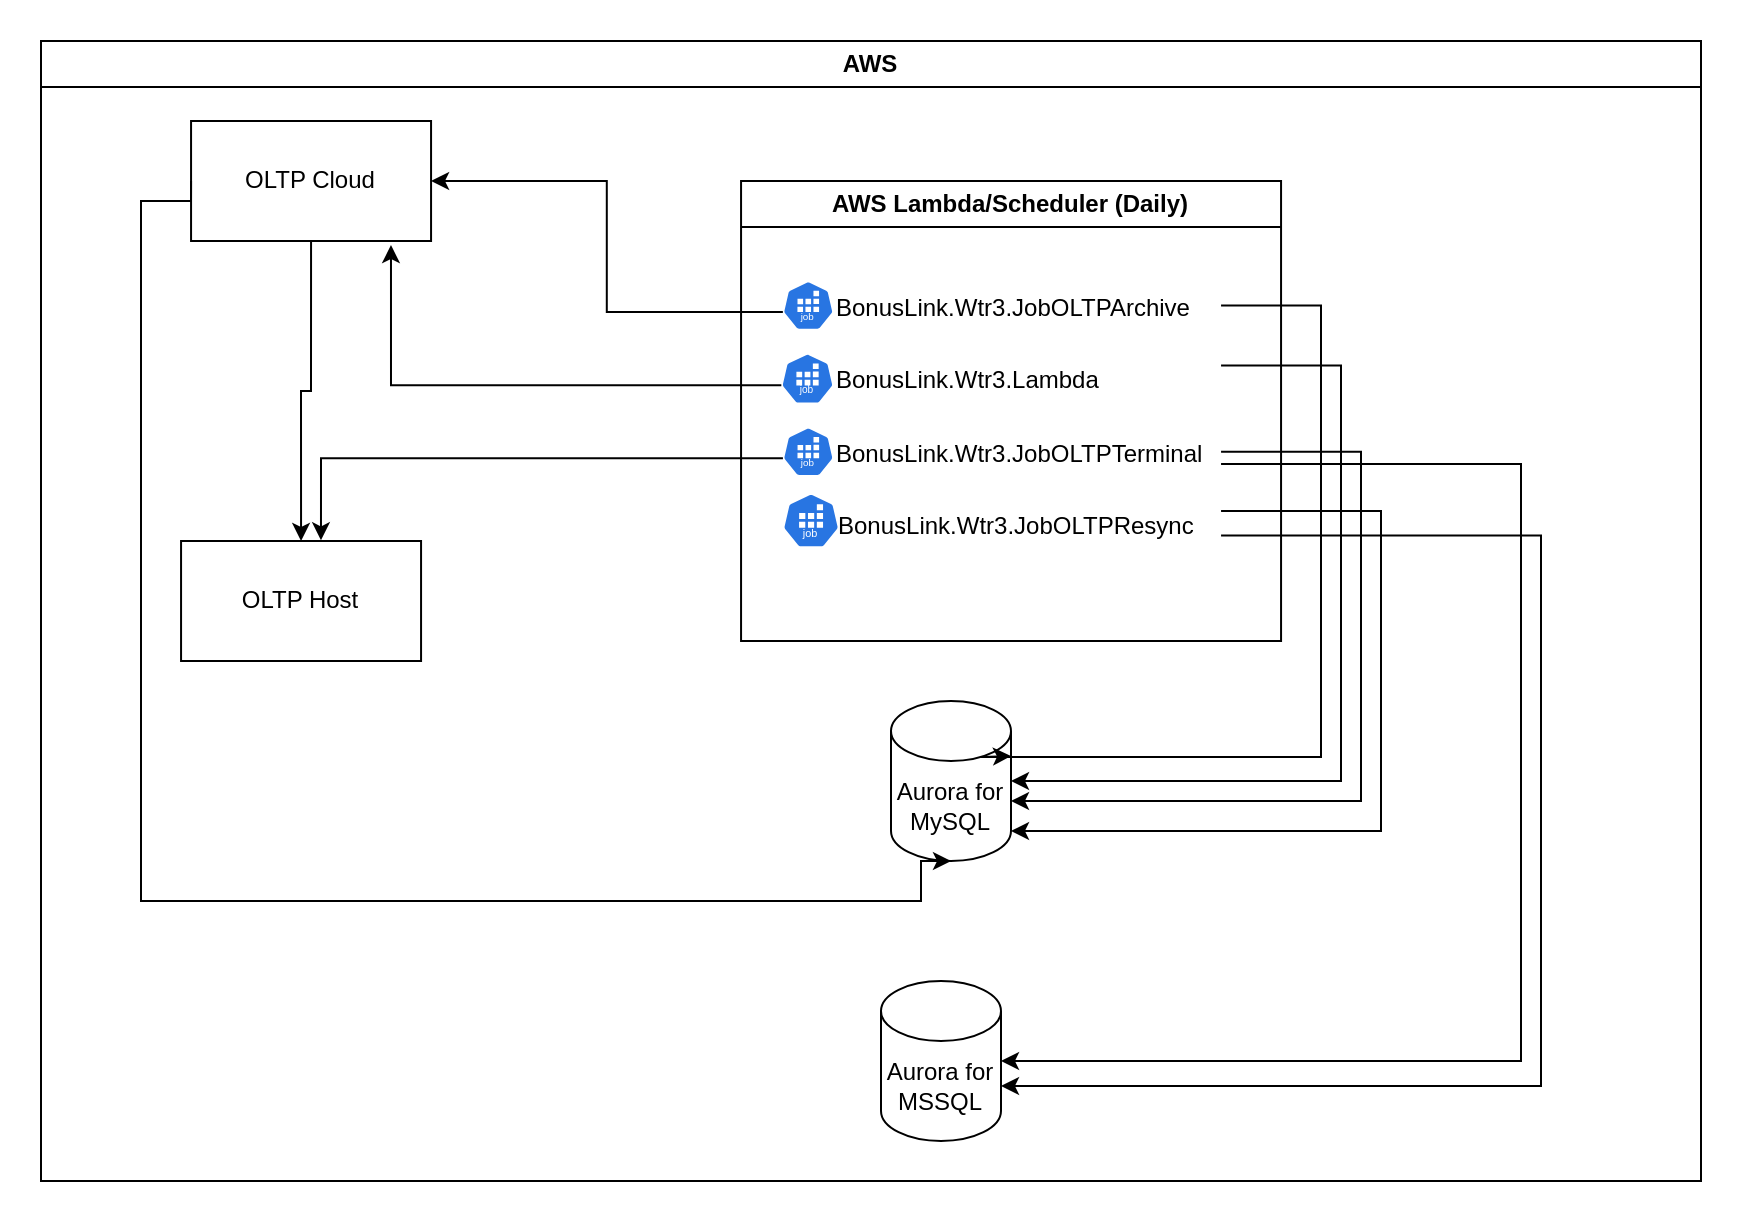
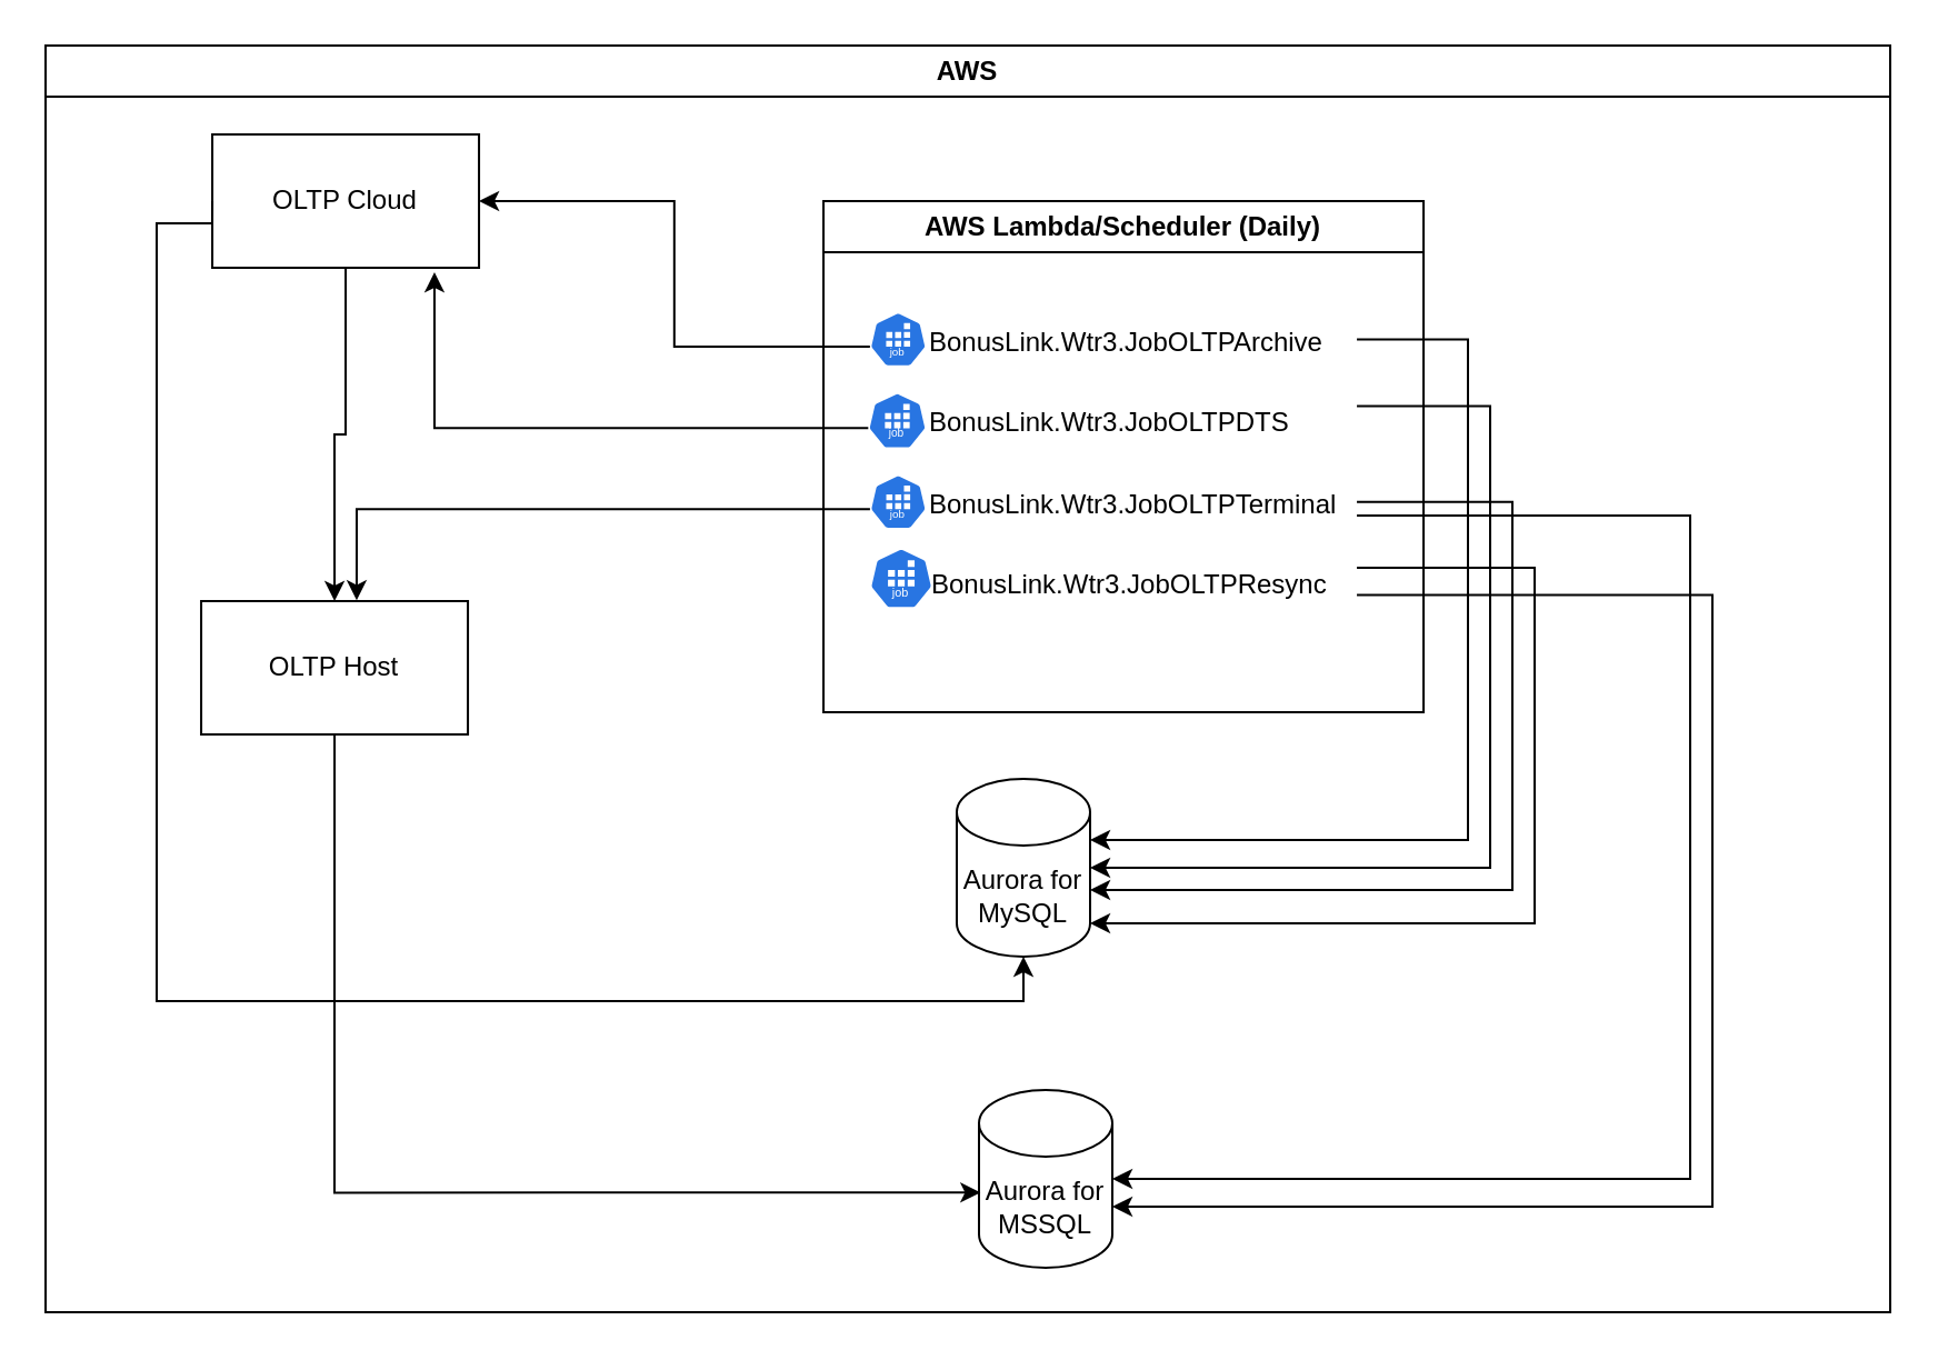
- <mxCell id="8" value="BonusLink.Wtr3.Lambda" style="text;whiteSpace=wrap;" vertex="1" parent="5"><mxGeometry x="26.44" y="36.16" width="193.56" height="24.62" as="geometry" /></mxCell>
+ <mxCell id="8" value="BonusLink.Wtr3.JobOLTPDTS" style="text;whiteSpace=wrap;" vertex="1" parent="5"><mxGeometry x="26.44" y="36.16" width="193.56" height="24.62" as="geometry" /></mxCell>
- <mxCell id="3" value="Aurora for MySQL" style="shape=cylinder3;whiteSpace=wrap;html=1;boundedLbl=1;backgroundOutline=1;size=15;" vertex="1" parent="2"><mxGeometry x="425" y="330" width="60" height="80" as="geometry" /></mxCell>
+ <mxCell id="3" value="Aurora for MySQL" style="shape=cylinder3;whiteSpace=wrap;html=1;boundedLbl=1;backgroundOutline=1;size=15;" vertex="1" parent="2"><mxGeometry x="410" y="330" width="60" height="80" as="geometry" /></mxCell>
+ <mxCell id="21" style="edgeStyle=orthogonalEdgeStyle;rounded=0;orthogonalLoop=1;jettySize=auto;html=1;exitX=0.5;exitY=1;exitDx=0;exitDy=0;entryX=0.011;entryY=0.577;entryDx=0;entryDy=0;entryPerimeter=0;" edge="1" parent="2" source="17" target="14"><mxGeometry relative="1" as="geometry" /></mxCell>
